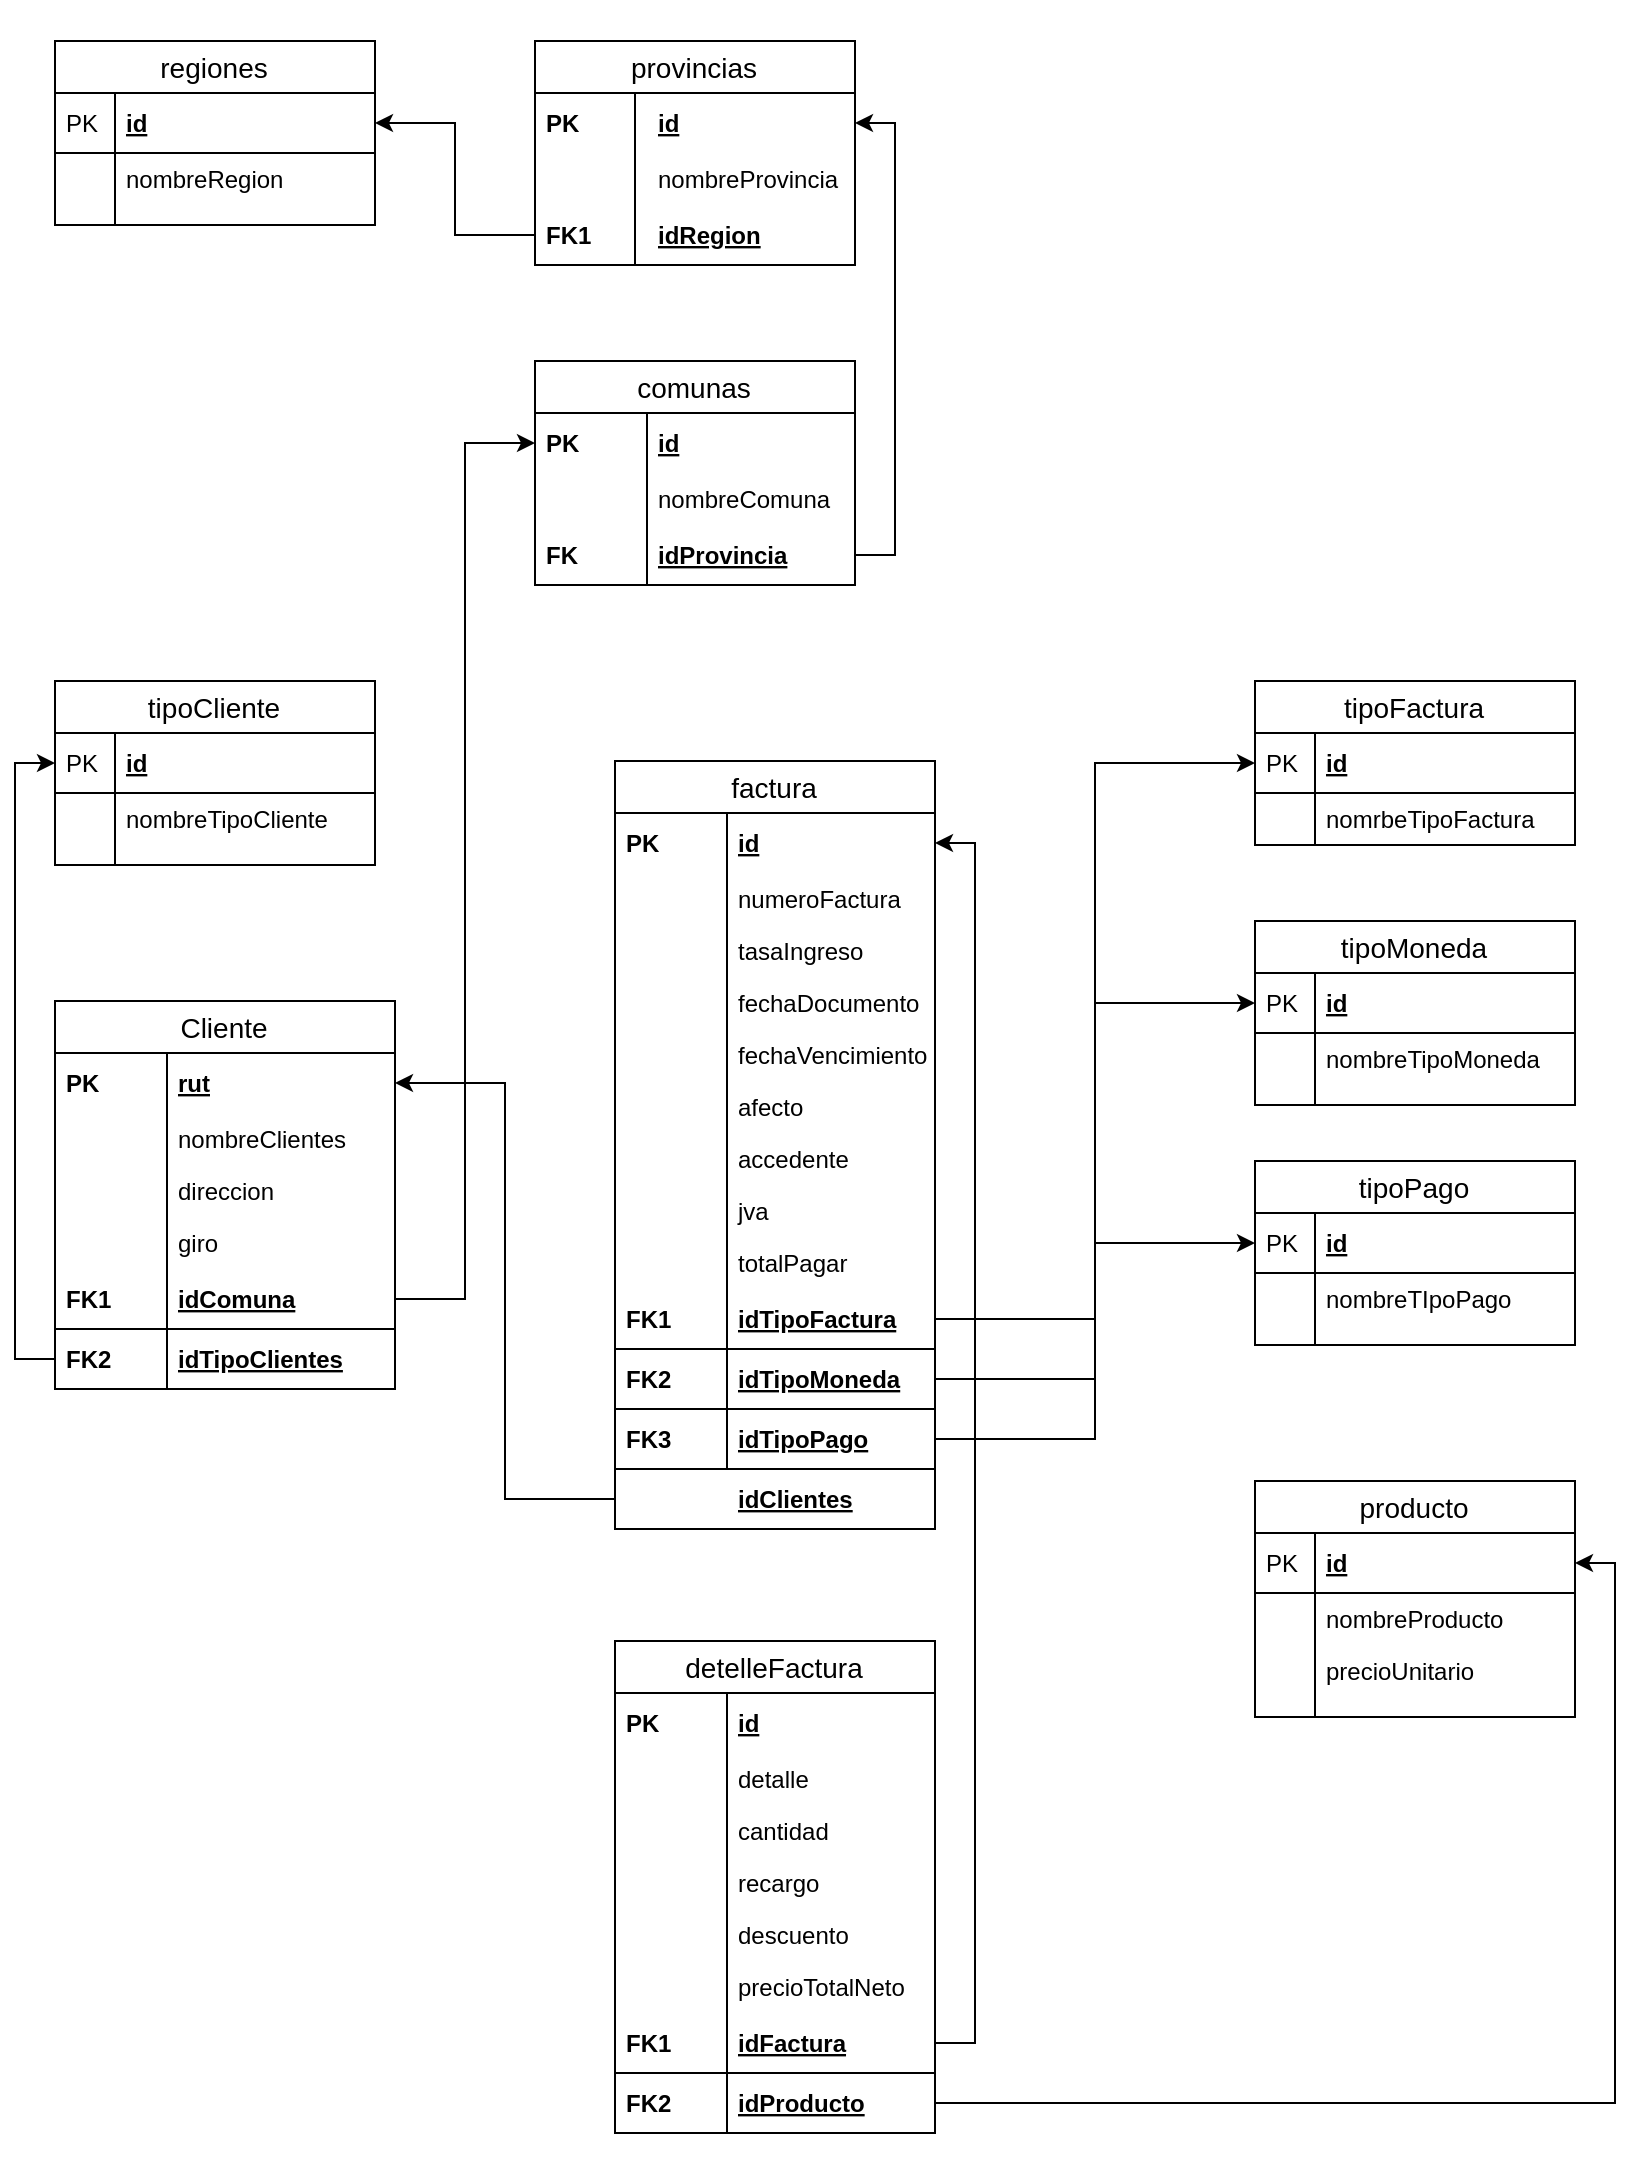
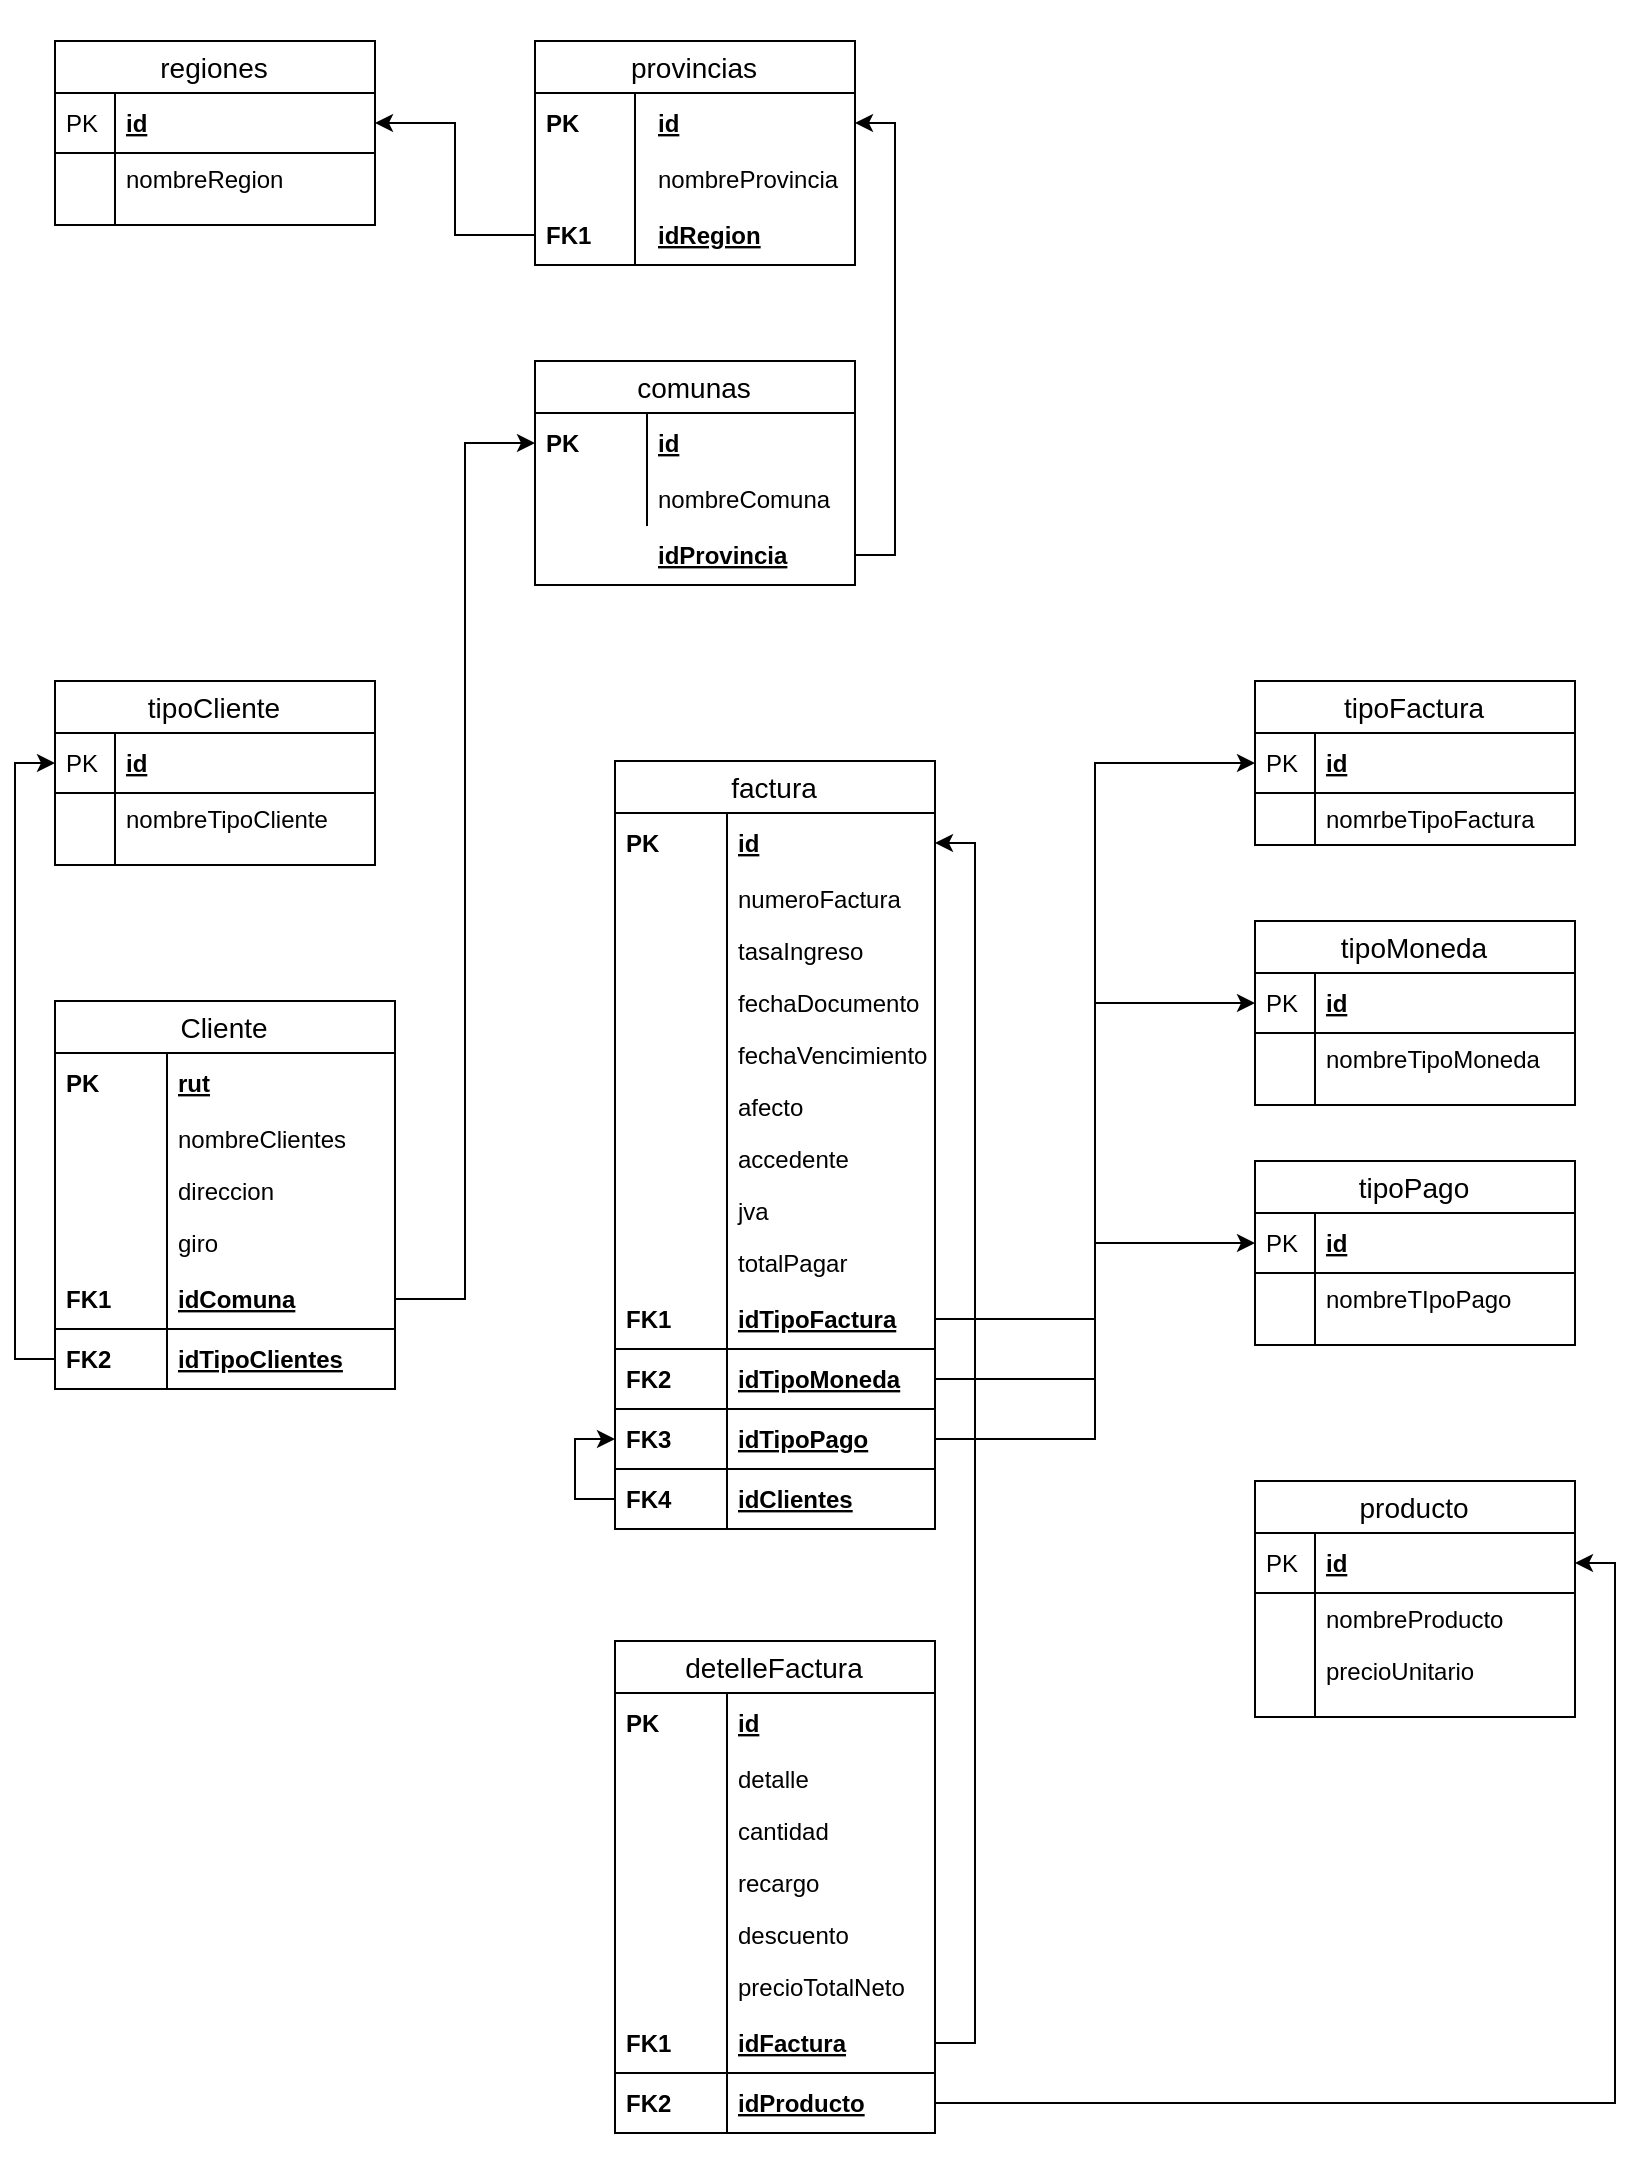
- <mxCell id="22" value="FK" style="shape=partialRectangle;fontStyle=1;top=0;left=0;bottom=0;fillColor=none;align=left;verticalAlign=middle;spacingLeft=4;spacingRight=4;overflow=hidden;rotatable=0;points=[];portConstraint=eastwest;part=1;fontSize=12;" parent="21" vertex="1" connectable="0"><mxGeometry width="56" height="30" as="geometry" /></mxCell>
- <mxCell id="96" style="edgeStyle=orthogonalEdgeStyle;rounded=0;orthogonalLoop=1;jettySize=auto;html=1;exitX=0;exitY=0.5;exitDx=0;exitDy=0;entryX=1;entryY=0.5;entryDx=0;entryDy=0;" parent="1" source="77" target="33" edge="1"><mxGeometry relative="1" as="geometry" /></mxCell>
+ <mxCell id="96" style="edgeStyle=orthogonalEdgeStyle;rounded=0;orthogonalLoop=1;jettySize=auto;html=1;exitX=0;exitY=0.5;exitDx=0;exitDy=0;" parent="1" source="77" target="76" edge="1"><mxGeometry relative="1" as="geometry" /></mxCell>
+ <mxCell id="78" value="FK4" style="shape=partialRectangle;fontStyle=1;top=0;left=0;bottom=0;fillColor=none;align=left;verticalAlign=middle;spacingLeft=4;spacingRight=4;overflow=hidden;rotatable=0;points=[];portConstraint=eastwest;part=1;fontSize=12;" parent="77" vertex="1" connectable="0"><mxGeometry width="56" height="30" as="geometry" /></mxCell>
